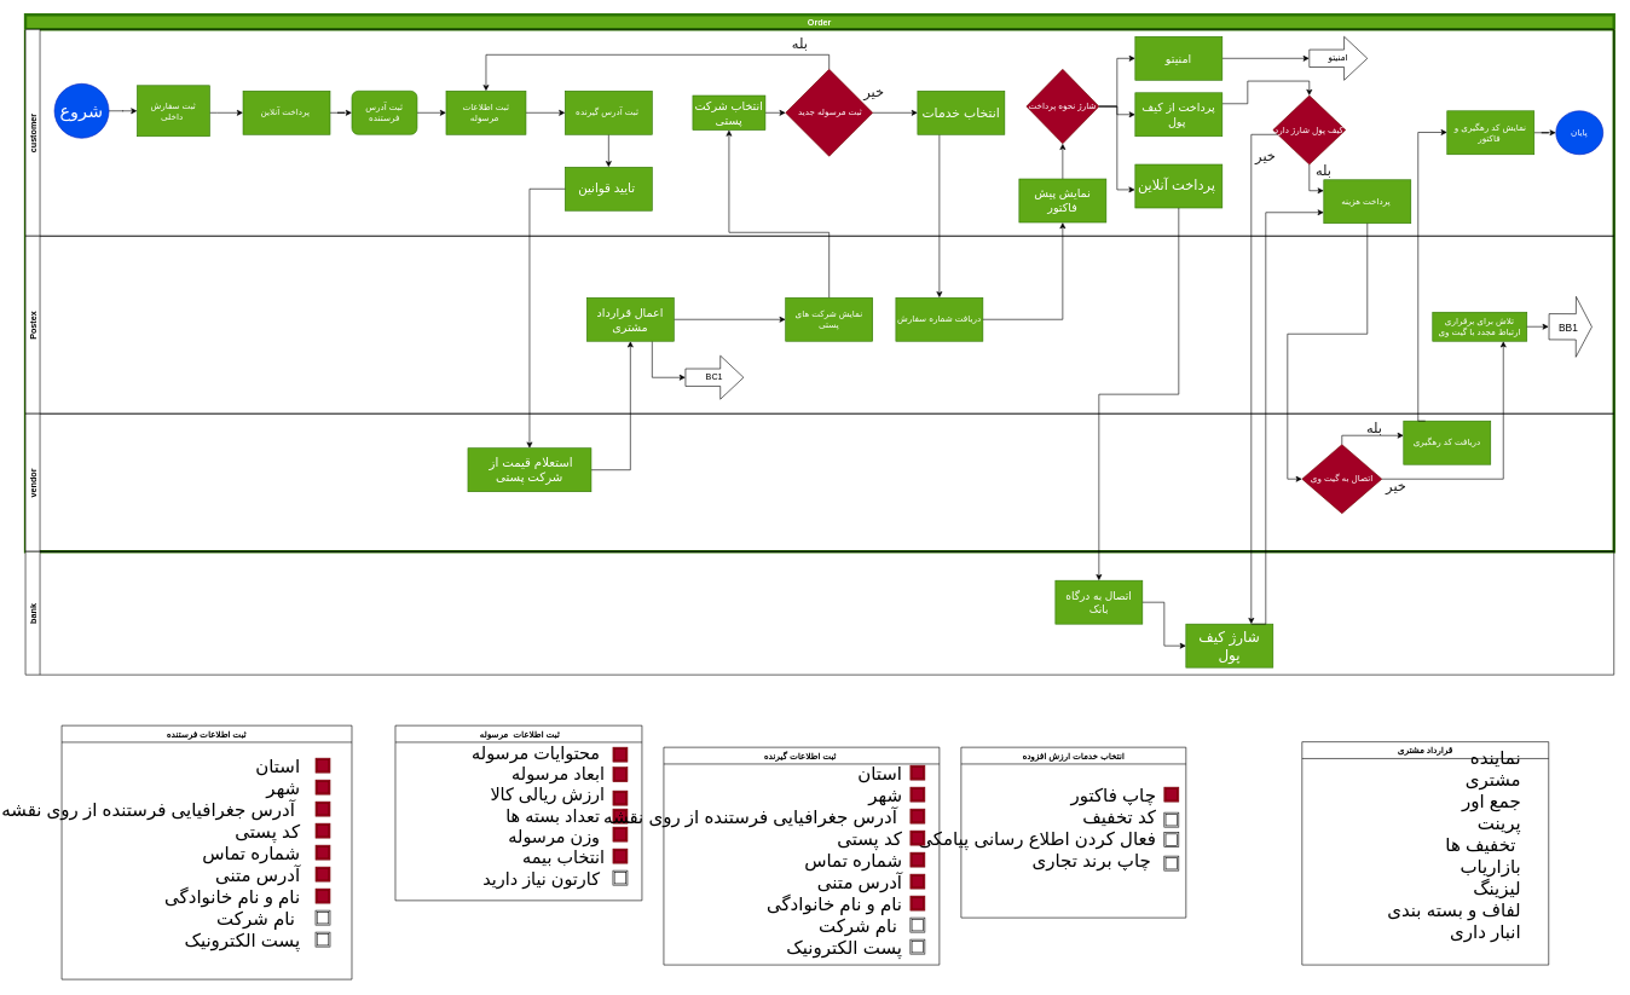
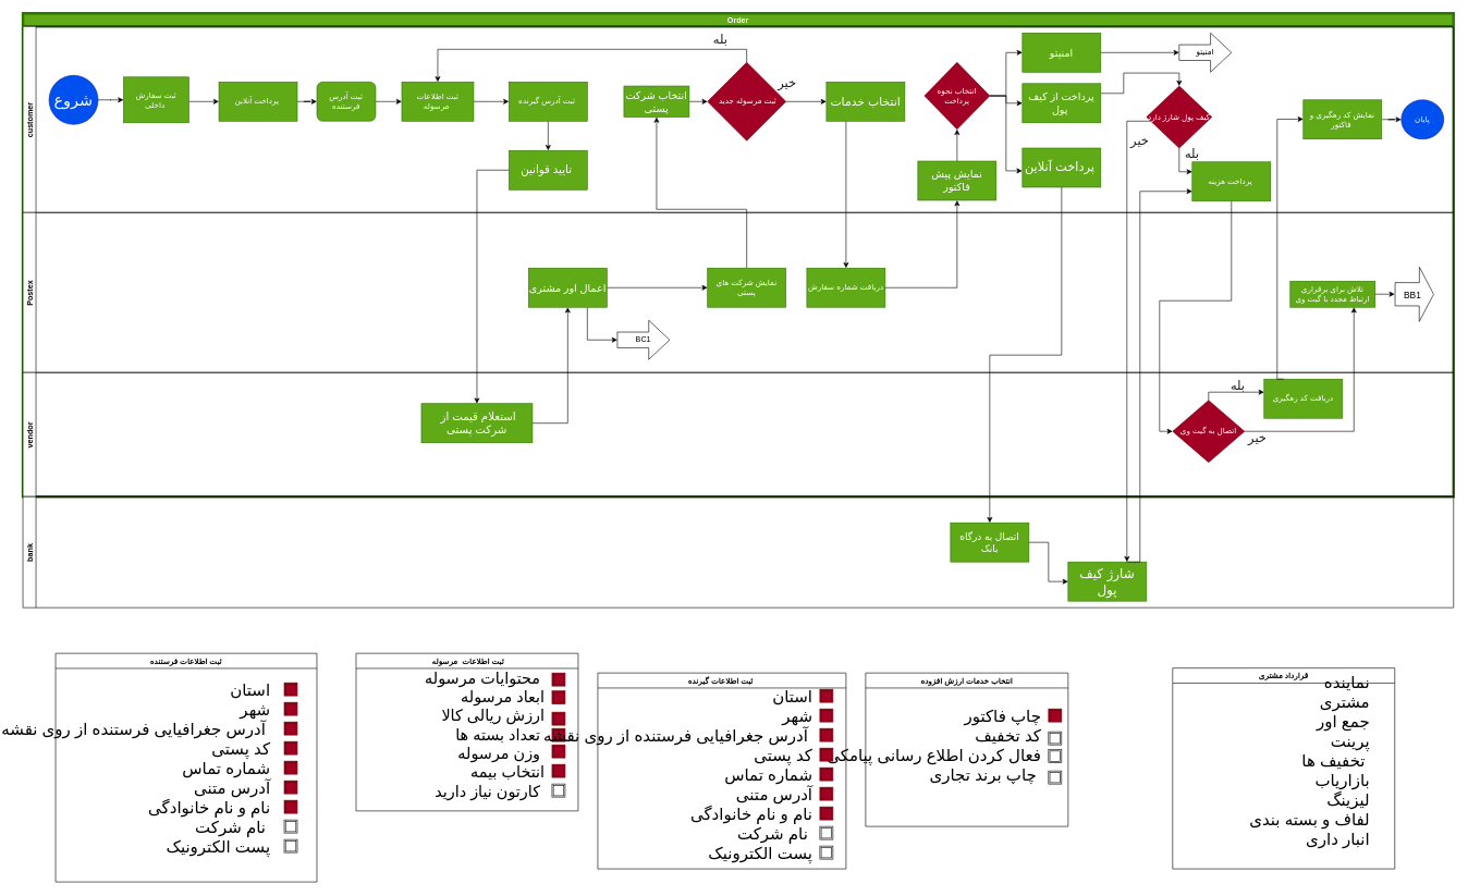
- <mxCell id="42" value="&lt;span&gt;شارژ نحوه پرداخت&lt;/span&gt;" style="rhombus;whiteSpace=wrap;html=1;fillColor=#a20025;strokeColor=#6F0000;fontColor=#ffffff;" parent="6" vertex="1"><mxGeometry x="1380" y="55" width="100" height="102.5" as="geometry" /></mxCell>
+ <mxCell id="42" value="&lt;span&gt;انتخاب نحوه پرداخت&lt;/span&gt;" style="rhombus;whiteSpace=wrap;html=1;fillColor=#a20025;strokeColor=#6F0000;fontColor=#ffffff;" parent="6" vertex="1"><mxGeometry x="1380" y="55" width="100" height="102.5" as="geometry" /></mxCell>
- <mxCell id="52" value="&lt;font style=&quot;font-size: 16px&quot;&gt;اعمال قرارداد مشتری&lt;/font&gt;" style="rounded=0;whiteSpace=wrap;html=1;fillColor=#60a917;strokeColor=#2D7600;fontColor=#ffffff;" parent="48" vertex="1"><mxGeometry x="774" y="85" width="120" height="60" as="geometry" /></mxCell>
+ <mxCell id="52" value="&lt;font style=&quot;font-size: 16px&quot;&gt;اعمال اور مشتری&lt;/font&gt;" style="rounded=0;whiteSpace=wrap;html=1;fillColor=#60a917;strokeColor=#2D7600;fontColor=#ffffff;" parent="48" vertex="1"><mxGeometry x="774" y="85" width="120" height="60" as="geometry" /></mxCell>
